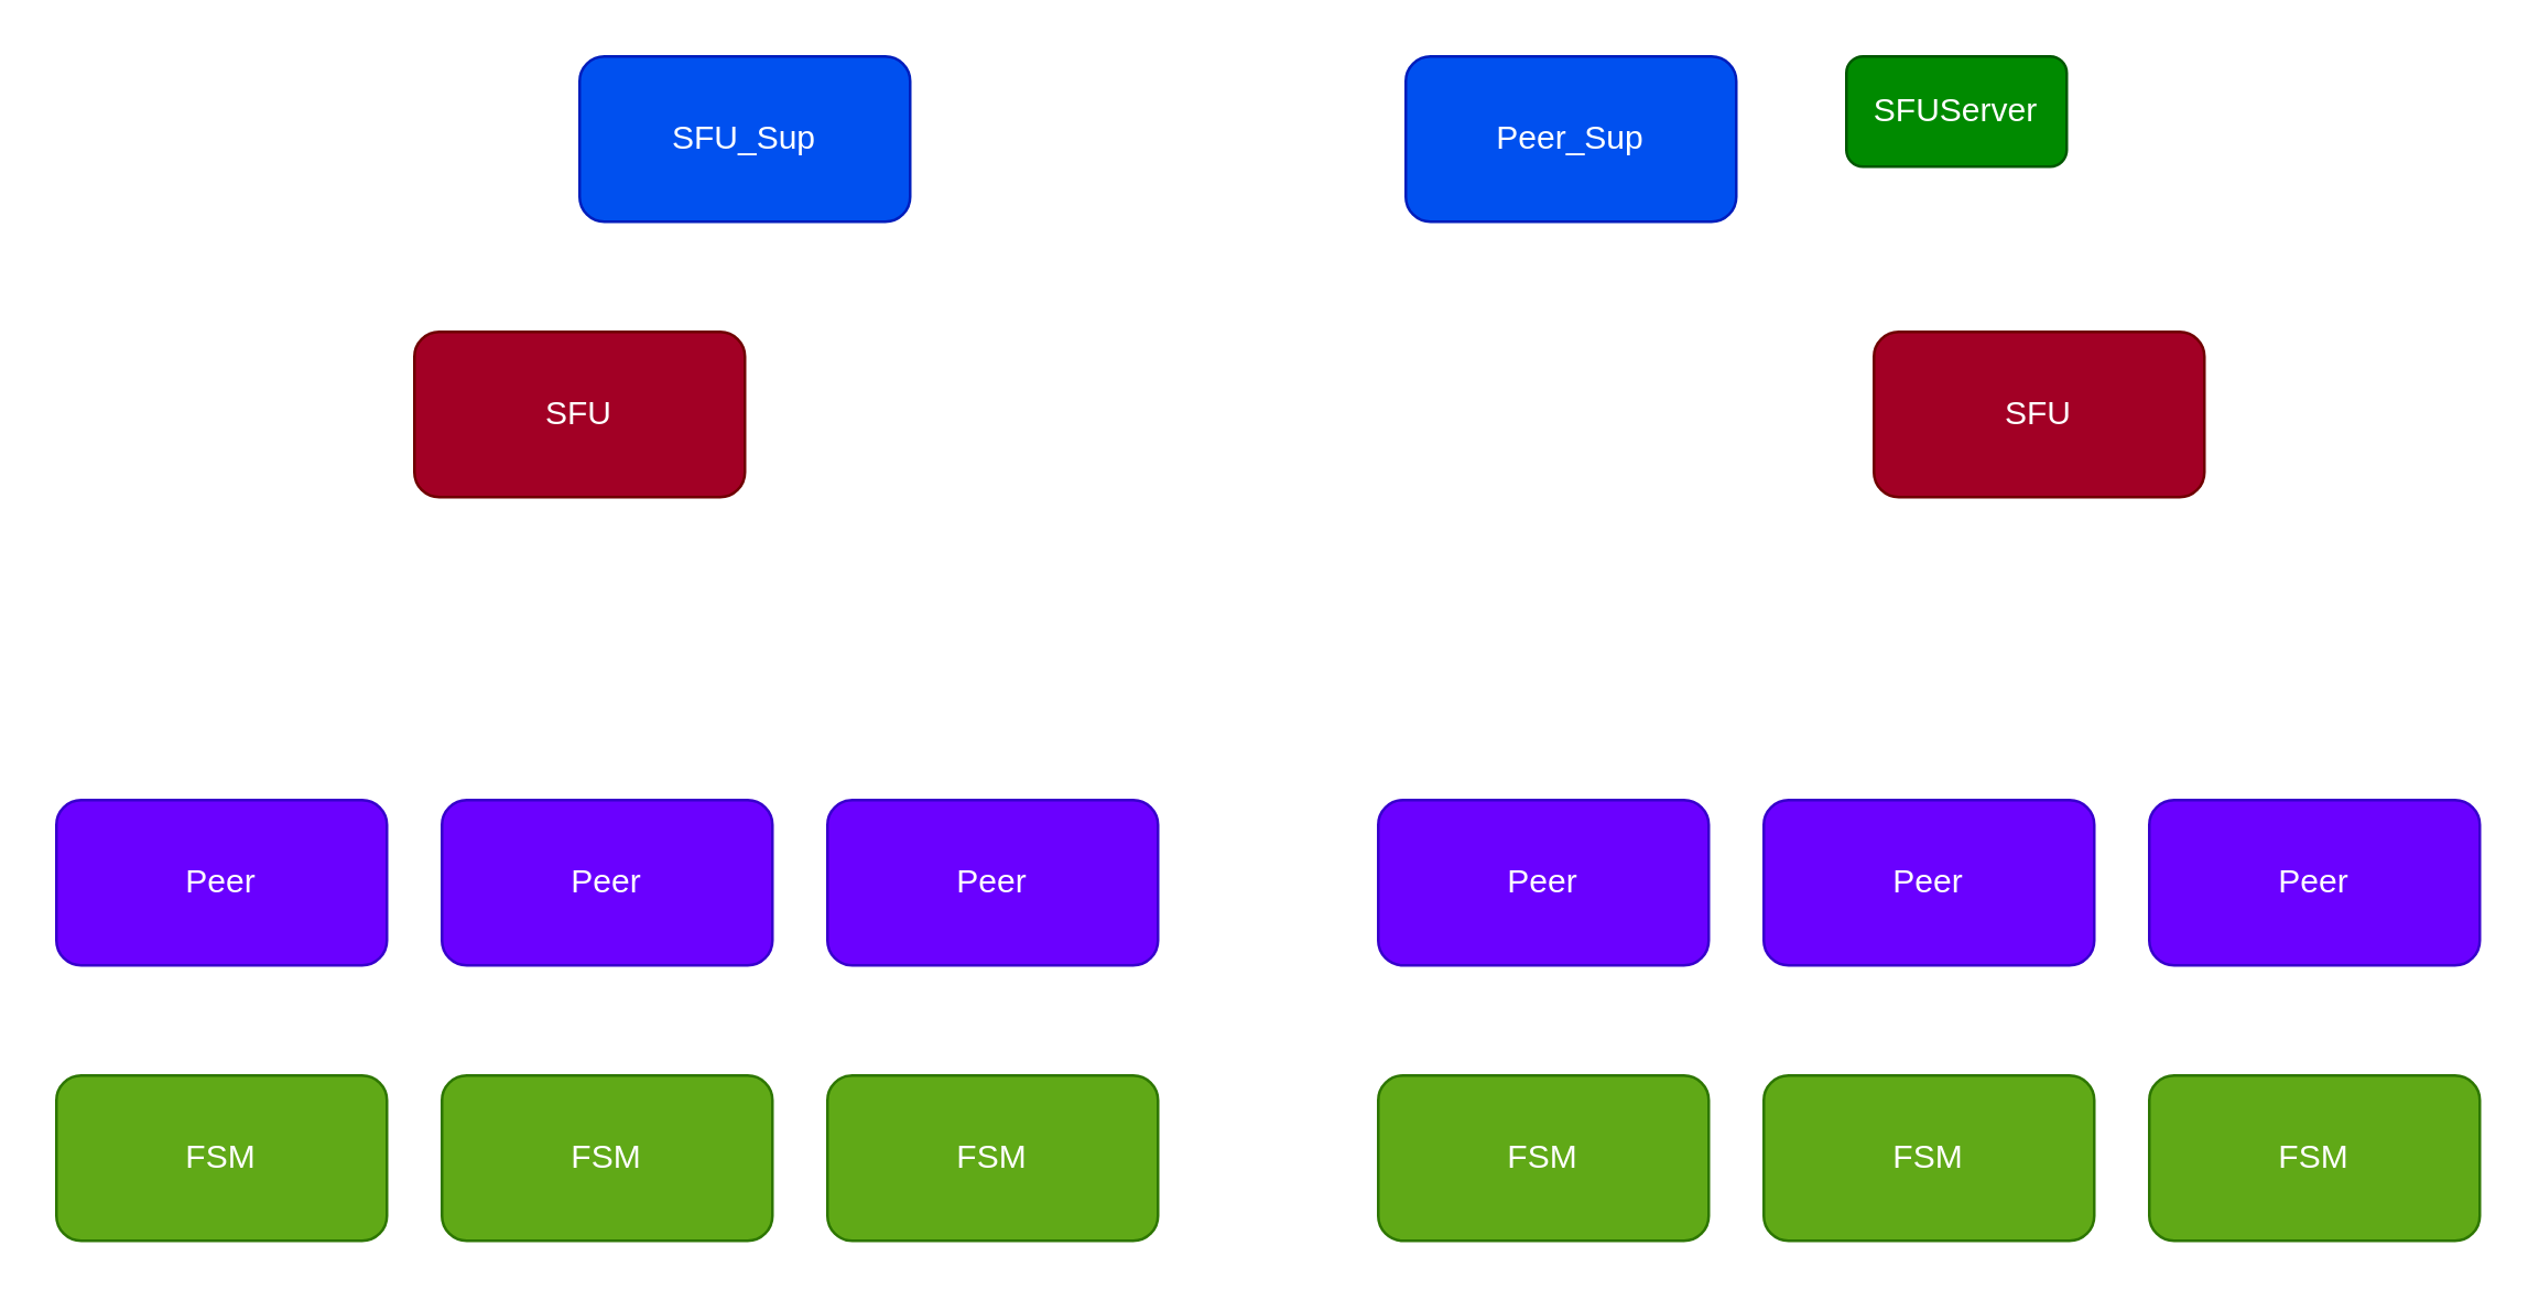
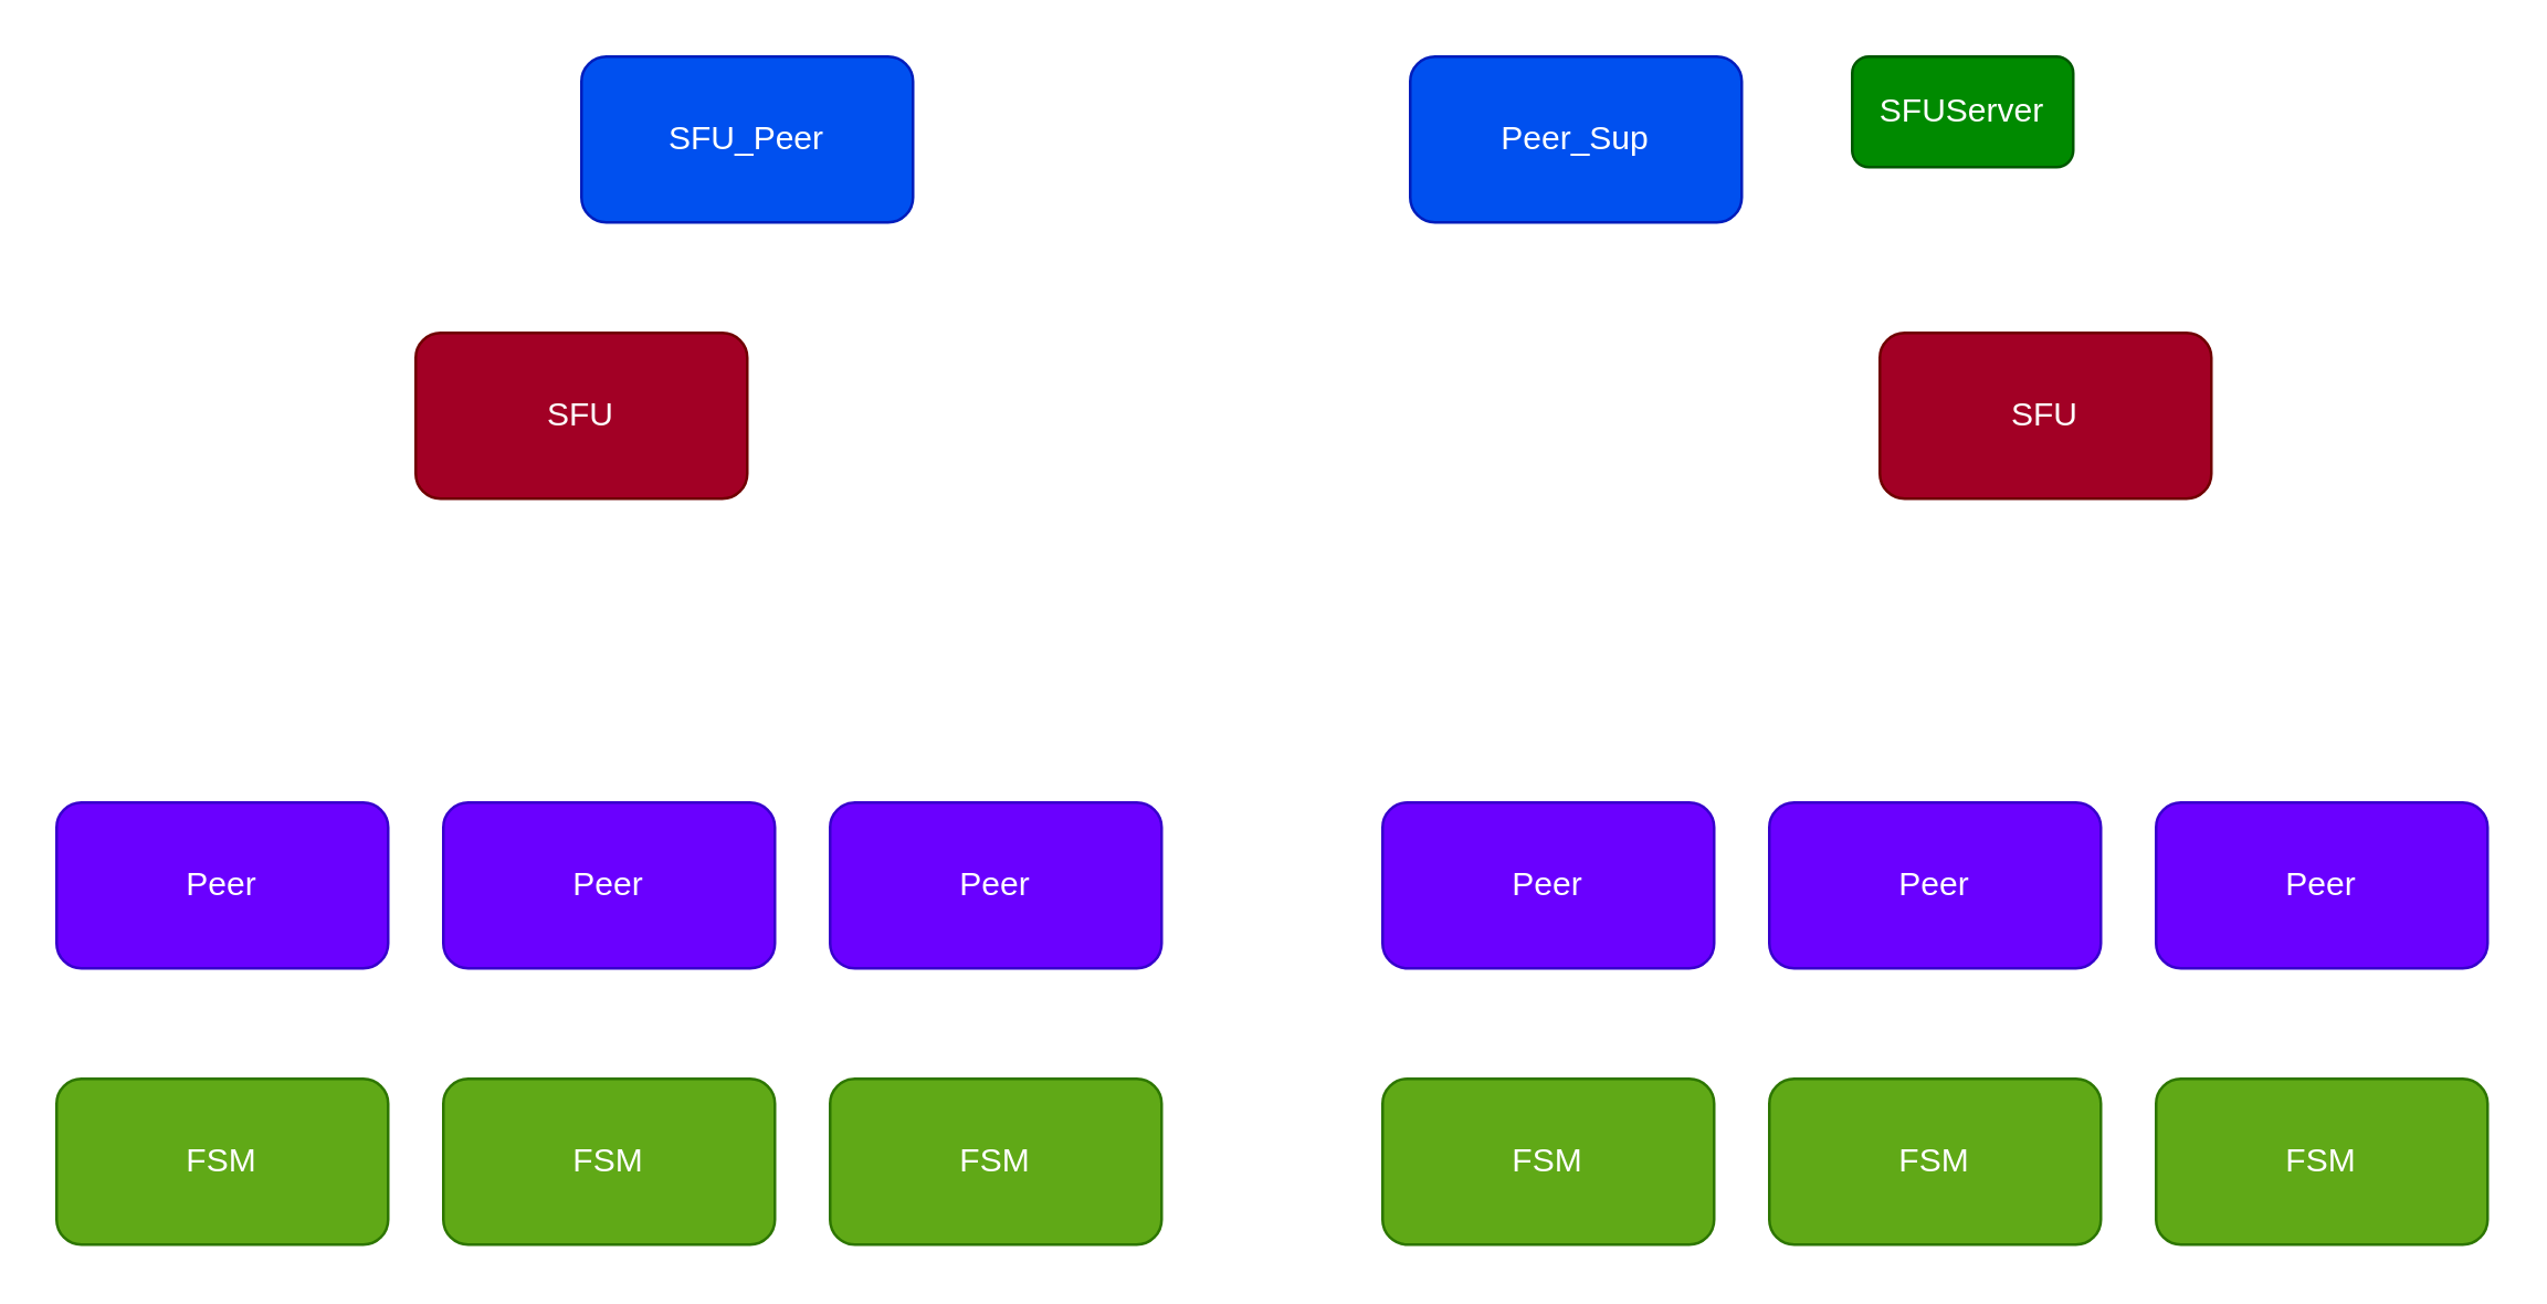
- <mxCell id="17" value="SFU_Sup" style="rounded=1;whiteSpace=wrap;html=1;fillColor=#0050ef;fontColor=#ffffff;strokeColor=#001DBC;" vertex="1" parent="1"><mxGeometry x="210" y="20" width="120" height="60" as="geometry" /></mxCell>
+ <mxCell id="17" value="SFU_Peer" style="rounded=1;whiteSpace=wrap;html=1;fillColor=#0050ef;fontColor=#ffffff;strokeColor=#001DBC;" vertex="1" parent="1"><mxGeometry x="210" y="20" width="120" height="60" as="geometry" /></mxCell>
